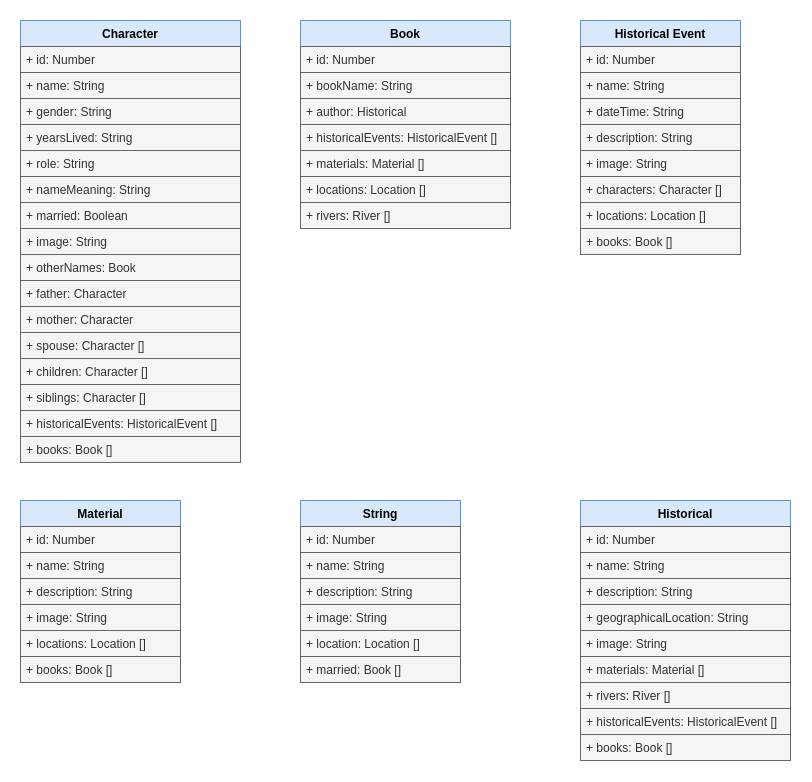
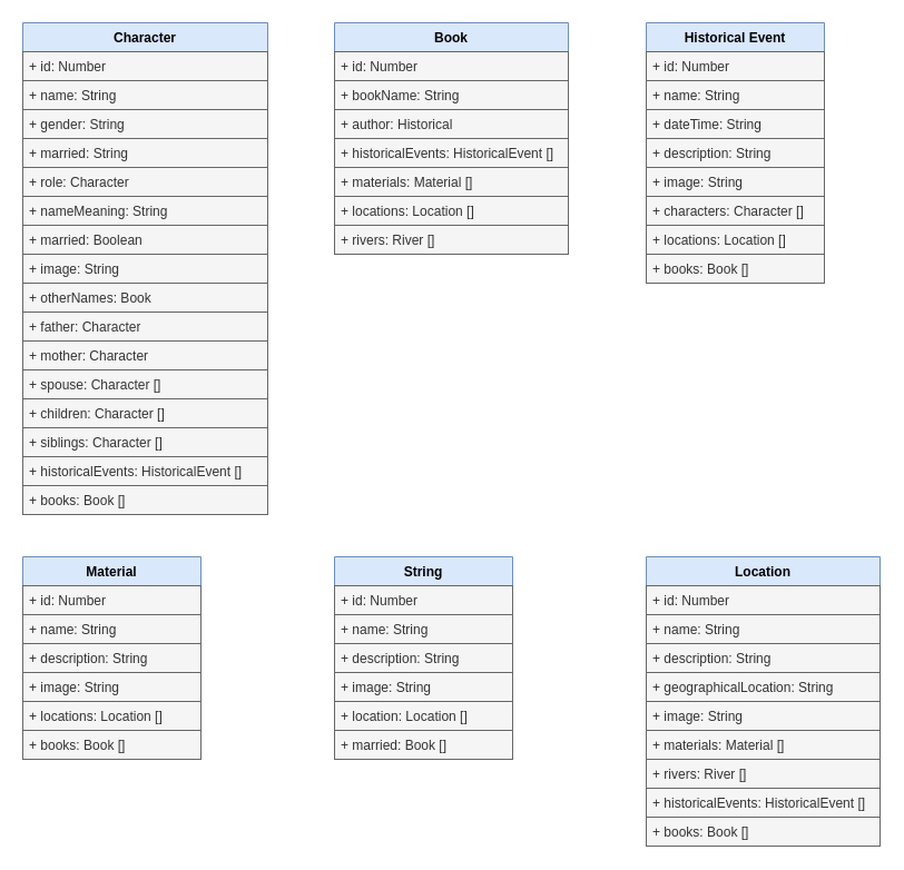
- <mxCell id="14" value="+ yearsLived: String" style="text;strokeColor=#666666;fillColor=#f5f5f5;align=left;verticalAlign=top;spacingLeft=4;spacingRight=4;overflow=hidden;rotatable=0;points=[[0,0.5],[1,0.5]];portConstraint=eastwest;whiteSpace=wrap;html=1;fontColor=#333333;" vertex="1" parent="10"><mxGeometry y="104" width="220" height="26" as="geometry" /></mxCell>
+ <mxCell id="14" value="+ married: String" style="text;strokeColor=#666666;fillColor=#f5f5f5;align=left;verticalAlign=top;spacingLeft=4;spacingRight=4;overflow=hidden;rotatable=0;points=[[0,0.5],[1,0.5]];portConstraint=eastwest;whiteSpace=wrap;html=1;fontColor=#333333;" vertex="1" parent="10"><mxGeometry y="104" width="220" height="26" as="geometry" /></mxCell>
- <mxCell id="15" value="+ role: String" style="text;strokeColor=#666666;fillColor=#f5f5f5;align=left;verticalAlign=top;spacingLeft=4;spacingRight=4;overflow=hidden;rotatable=0;points=[[0,0.5],[1,0.5]];portConstraint=eastwest;whiteSpace=wrap;html=1;fontColor=#333333;" vertex="1" parent="10"><mxGeometry y="130" width="220" height="26" as="geometry" /></mxCell>
+ <mxCell id="15" value="+ role: Character" style="text;strokeColor=#666666;fillColor=#f5f5f5;align=left;verticalAlign=top;spacingLeft=4;spacingRight=4;overflow=hidden;rotatable=0;points=[[0,0.5],[1,0.5]];portConstraint=eastwest;whiteSpace=wrap;html=1;fontColor=#333333;" vertex="1" parent="10"><mxGeometry y="130" width="220" height="26" as="geometry" /></mxCell>
- <mxCell id="36" value="Historical" style="swimlane;fontStyle=1;align=center;verticalAlign=top;childLayout=stackLayout;horizontal=1;startSize=26;horizontalStack=0;resizeParent=1;resizeParentMax=0;resizeLast=0;collapsible=1;marginBottom=0;whiteSpace=wrap;html=1;fillColor=#dae8fc;strokeColor=#6c8ebf;" vertex="1" parent="1"><mxGeometry x="580" y="500" width="210" height="260" as="geometry" /></mxCell>
+ <mxCell id="36" value="Location" style="swimlane;fontStyle=1;align=center;verticalAlign=top;childLayout=stackLayout;horizontal=1;startSize=26;horizontalStack=0;resizeParent=1;resizeParentMax=0;resizeLast=0;collapsible=1;marginBottom=0;whiteSpace=wrap;html=1;fillColor=#dae8fc;strokeColor=#6c8ebf;" vertex="1" parent="1"><mxGeometry x="580" y="500" width="210" height="260" as="geometry" /></mxCell>
